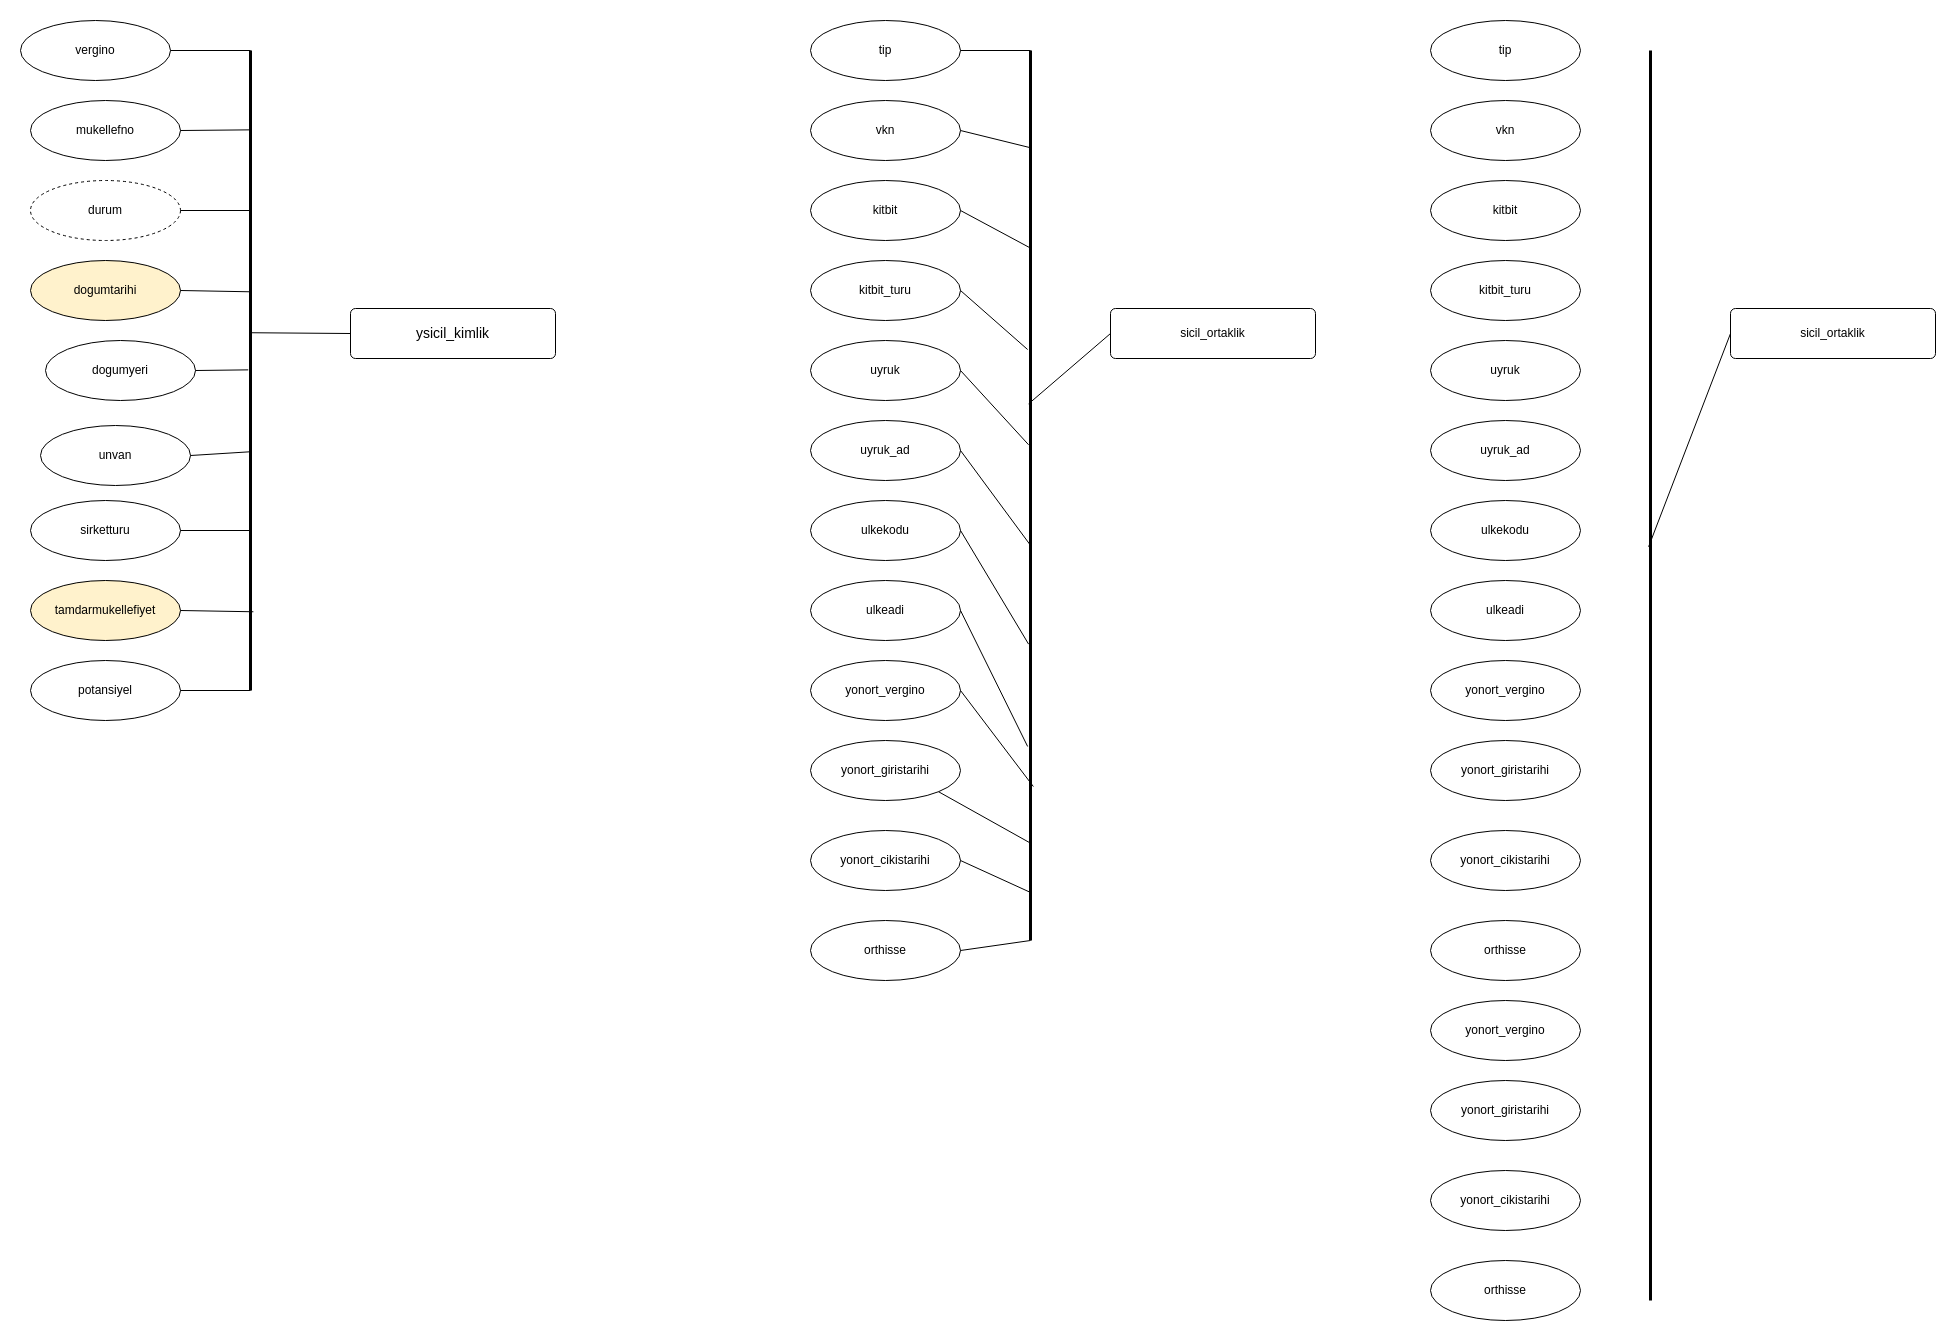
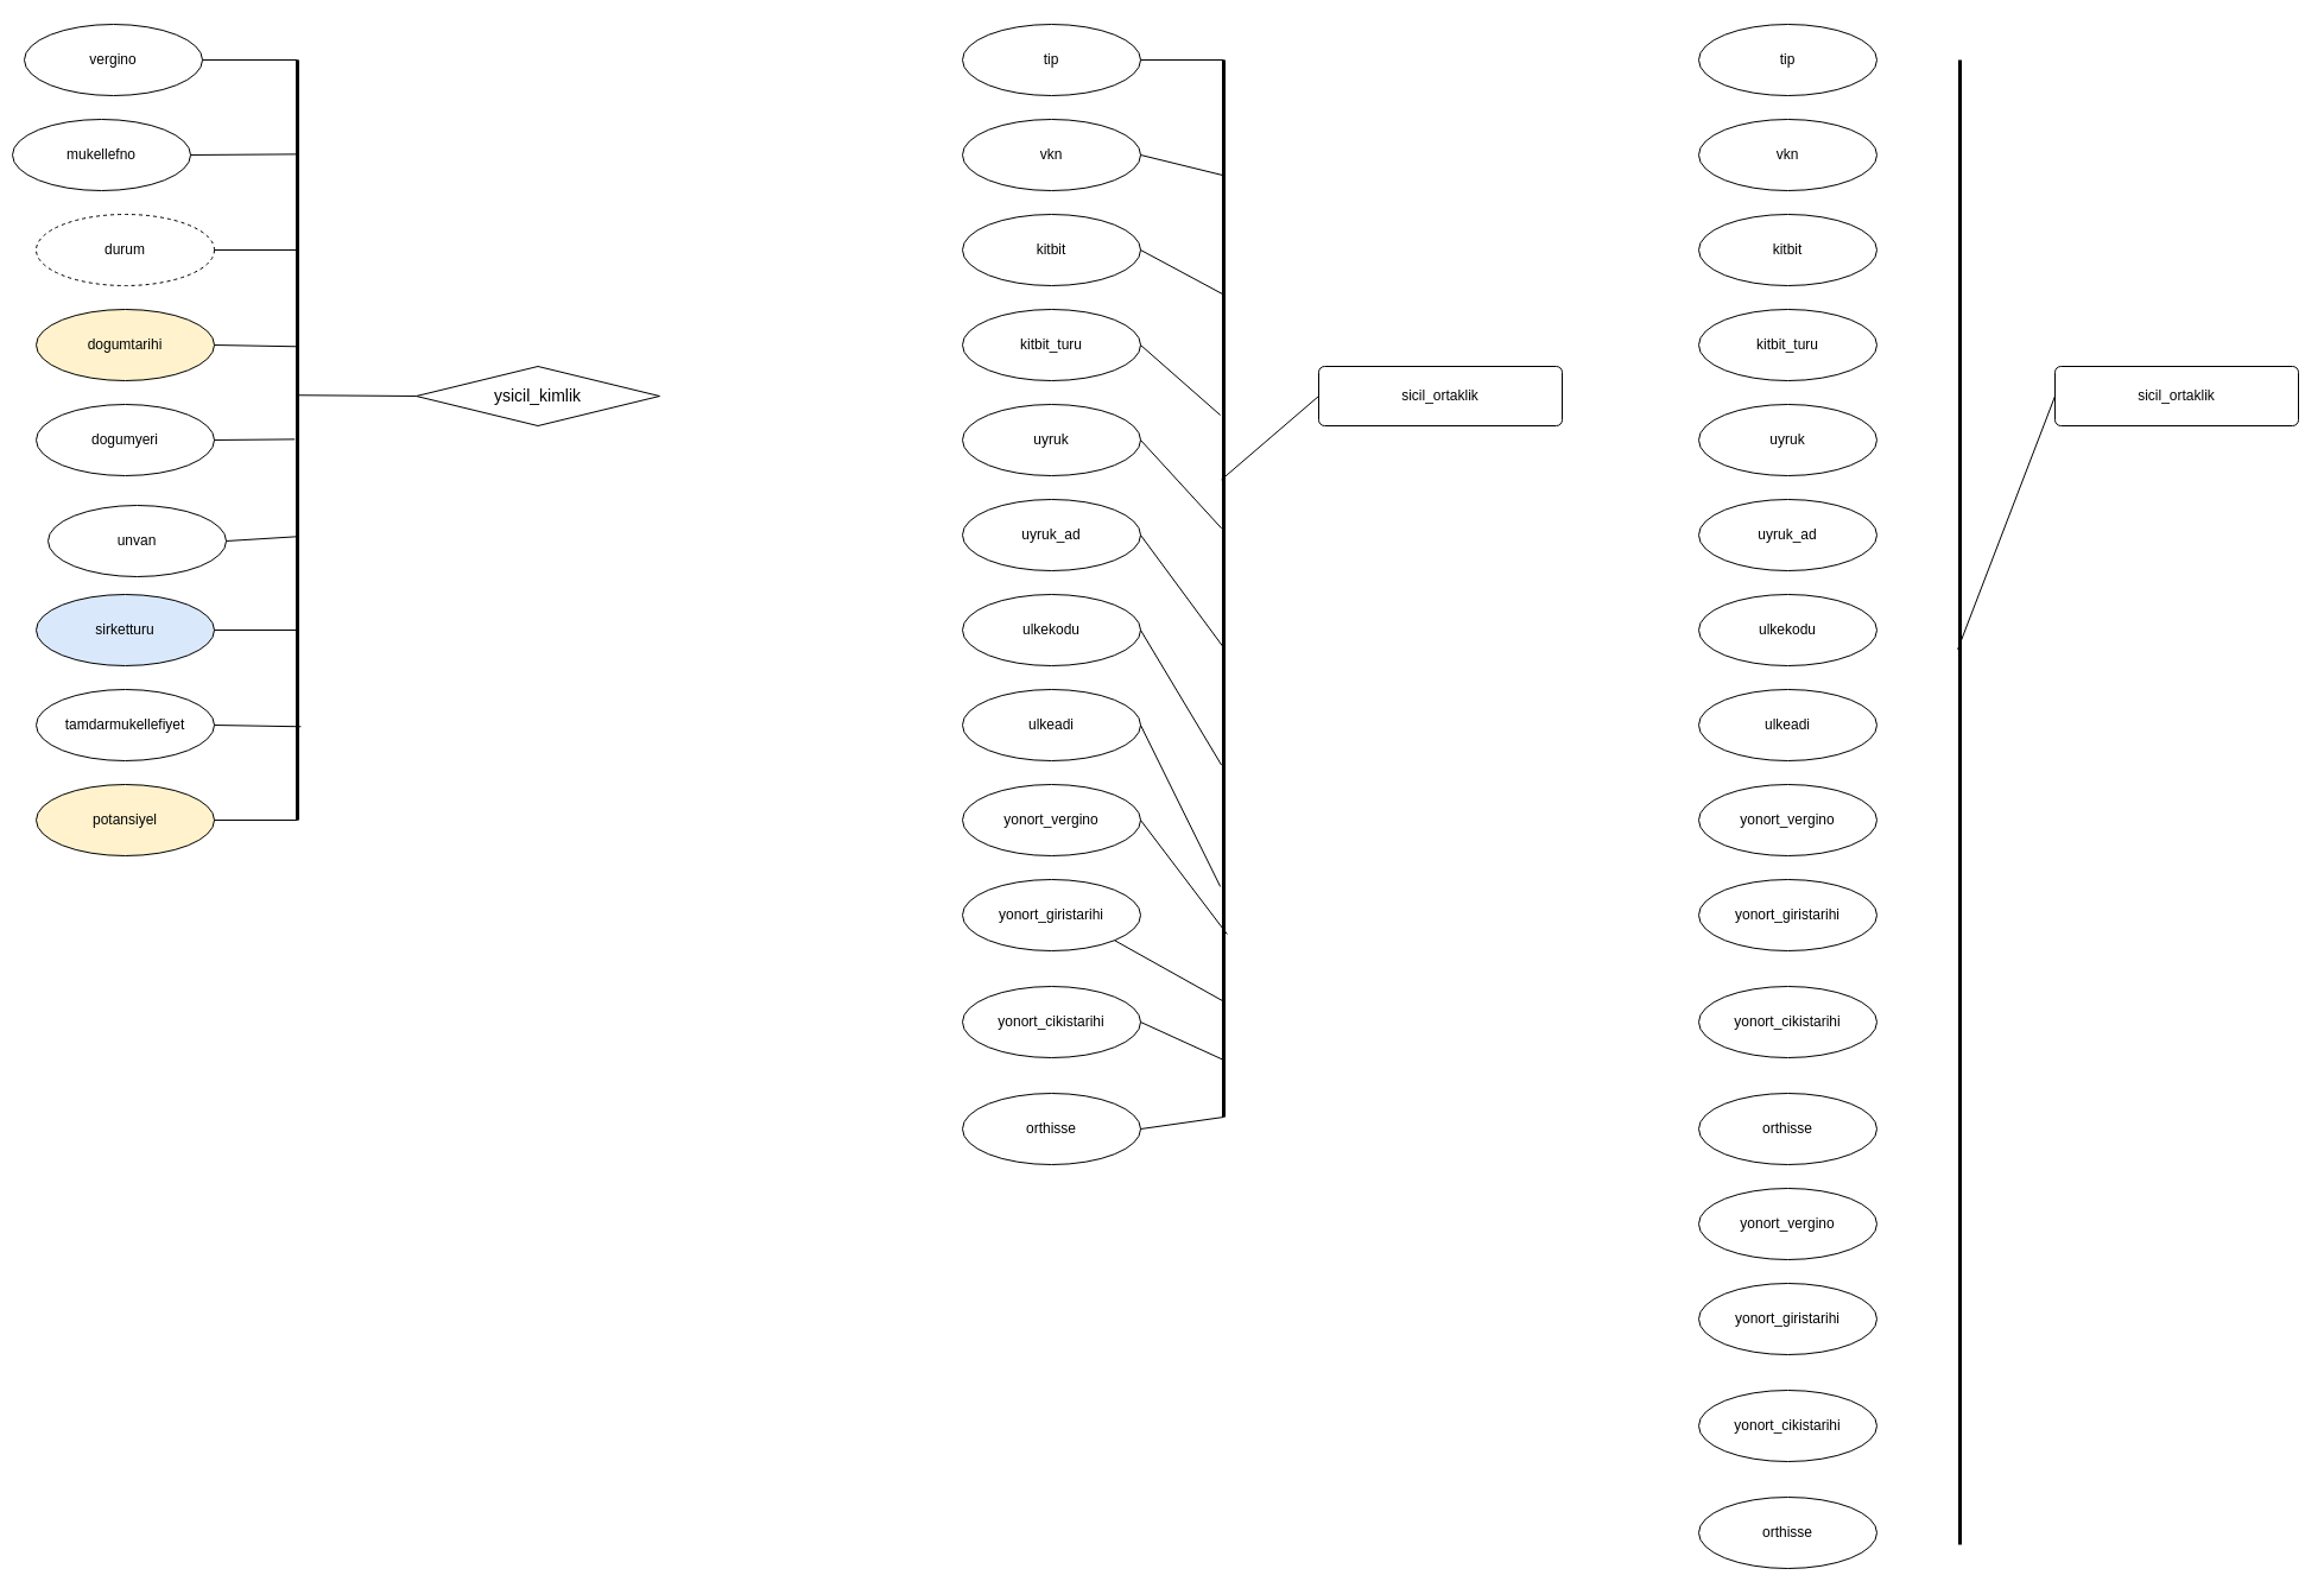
- <mxCell id="5" value="&lt;span style=&quot;text-align: left;&quot;&gt;mukellefno&lt;/span&gt;" style="ellipse;whiteSpace=wrap;html=1;align=center;" parent="1" vertex="1"><mxGeometry x="30" y="100" width="150" height="60" as="geometry" /></mxCell>
+ <mxCell id="5" value="&lt;span style=&quot;text-align: left;&quot;&gt;mukellefno&lt;/span&gt;" style="ellipse;whiteSpace=wrap;html=1;align=center;" parent="1" vertex="1"><mxGeometry x="10" y="100" width="150" height="60" as="geometry" /></mxCell>
- <mxCell id="2" value="&lt;span style=&quot;font-size: 14px;&quot;&gt;ysicil_kimlik&lt;/span&gt;" style="rounded=1;arcSize=10;whiteSpace=wrap;html=1;align=center;" parent="1" vertex="1"><mxGeometry x="350" y="308" width="205" height="50" as="geometry" /></mxCell>
+ <mxCell id="2" value="&lt;span style=&quot;font-size: 14px;&quot;&gt;ysicil_kimlik&lt;/span&gt;" style="rhombus;arcSize=10;whiteSpace=wrap;html=1;align=center;" parent="1" vertex="1"><mxGeometry x="350" y="308" width="205" height="50" as="geometry" /></mxCell>
- <mxCell id="6" value="&lt;span style=&quot;text-align: left;&quot;&gt;dogumyeri&lt;/span&gt;" style="ellipse;whiteSpace=wrap;html=1;align=center;" parent="1" vertex="1"><mxGeometry x="45" y="340" width="150" height="60" as="geometry" /></mxCell>
+ <mxCell id="6" value="&lt;span style=&quot;text-align: left;&quot;&gt;dogumyeri&lt;/span&gt;" style="ellipse;whiteSpace=wrap;html=1;align=center;" parent="1" vertex="1"><mxGeometry x="30" y="340" width="150" height="60" as="geometry" /></mxCell>
- <mxCell id="15" value="&lt;span style=&quot;text-align: left;&quot;&gt;sirketturu&lt;/span&gt;" style="ellipse;whiteSpace=wrap;html=1;align=center;" parent="1" vertex="1"><mxGeometry x="30" y="500" width="150" height="60" as="geometry" /></mxCell>
+ <mxCell id="15" value="&lt;span style=&quot;text-align: left;&quot;&gt;sirketturu&lt;/span&gt;" style="ellipse;whiteSpace=wrap;html=1;align=center;fillColor=#dae8fc;" parent="1" vertex="1"><mxGeometry x="30" y="500" width="150" height="60" as="geometry" /></mxCell>
- <mxCell id="12" value="&lt;span style=&quot;text-align: left;&quot;&gt;tamdarmukellefiyet&lt;/span&gt;" style="ellipse;whiteSpace=wrap;html=1;align=center;fillColor=#fff2cc;" parent="1" vertex="1"><mxGeometry x="30" y="580" width="150" height="60" as="geometry" /></mxCell>
+ <mxCell id="12" value="&lt;span style=&quot;text-align: left;&quot;&gt;tamdarmukellefiyet&lt;/span&gt;" style="ellipse;whiteSpace=wrap;html=1;align=center;" parent="1" vertex="1"><mxGeometry x="30" y="580" width="150" height="60" as="geometry" /></mxCell>
- <mxCell id="7" value="&lt;span style=&quot;text-align: left;&quot;&gt;potansiyel&lt;/span&gt;" style="ellipse;whiteSpace=wrap;html=1;align=center;" parent="1" vertex="1"><mxGeometry x="30" y="660" width="150" height="60" as="geometry" /></mxCell>
+ <mxCell id="7" value="&lt;span style=&quot;text-align: left;&quot;&gt;potansiyel&lt;/span&gt;" style="ellipse;whiteSpace=wrap;html=1;align=center;fillColor=#fff2cc;" parent="1" vertex="1"><mxGeometry x="30" y="660" width="150" height="60" as="geometry" /></mxCell>
